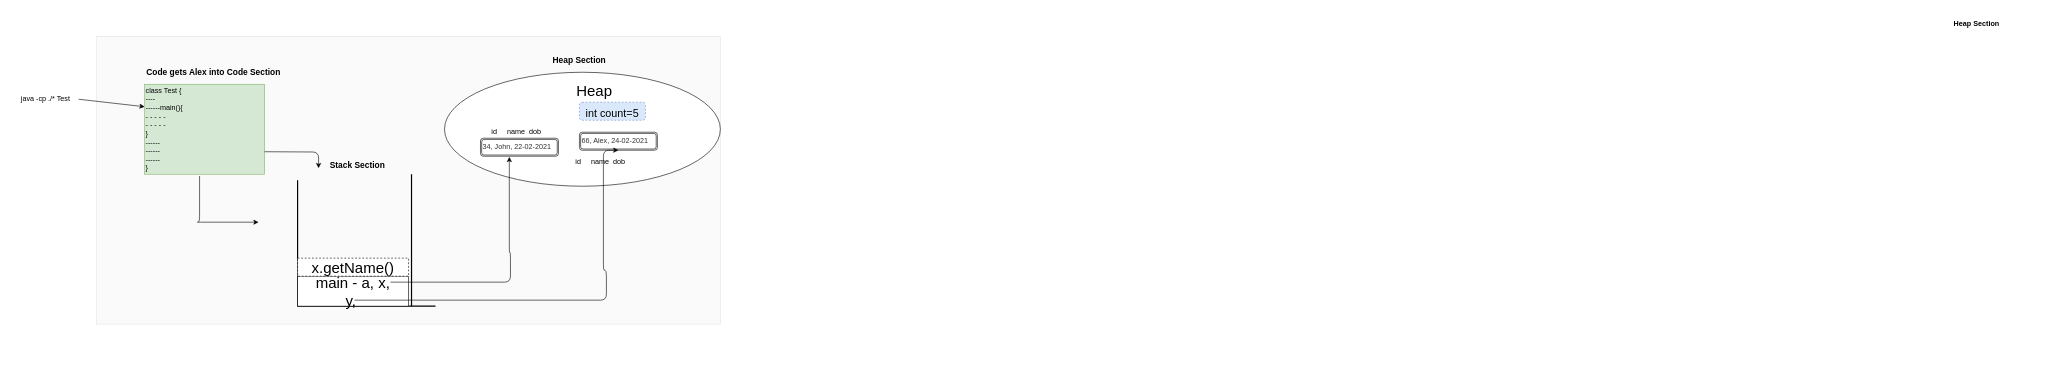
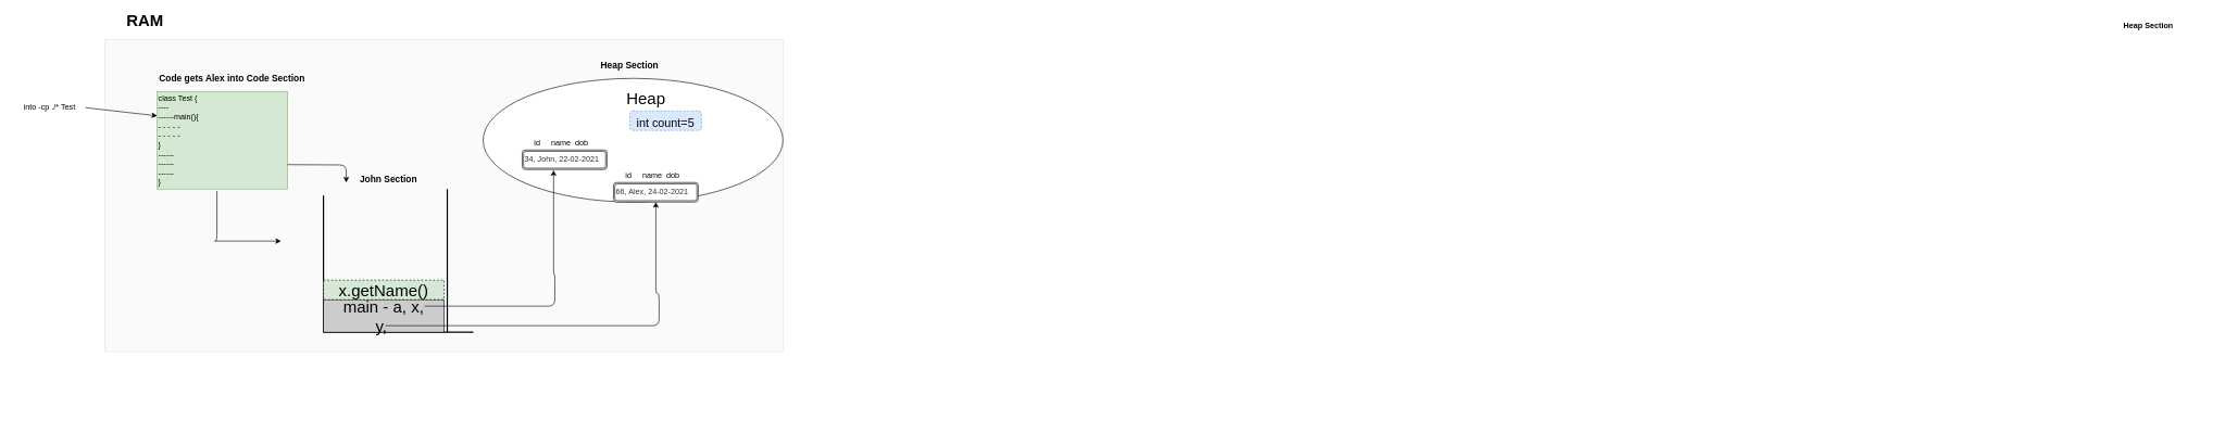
+ <mxCell id="16" value="RAM&amp;nbsp;" style="text;html=1;strokeColor=none;fillColor=none;align=center;verticalAlign=middle;whiteSpace=wrap;rounded=0;opacity=10;fontStyle=1;fontSize=25;" parent="1" vertex="1"><mxGeometry x="190" y="20" width="70" height="20" as="geometry" /></mxCell>
- <mxCell id="3" value="java -cp ./* Test" style="text;html=1;strokeColor=none;fillColor=none;align=center;verticalAlign=middle;whiteSpace=wrap;rounded=0;" parent="1" vertex="1"><mxGeometry x="20" y="150" width="110" height="30" as="geometry" /></mxCell>
+ <mxCell id="3" value="into -cp ./* Test" style="text;html=1;strokeColor=none;fillColor=none;align=center;verticalAlign=middle;whiteSpace=wrap;rounded=0;" parent="1" vertex="1"><mxGeometry x="20" y="150" width="110" height="30" as="geometry" /></mxCell>
- <mxCell id="20" value="66, Alex, 24-02-2021" style="shape=ext;double=1;rounded=1;whiteSpace=wrap;html=1;align=left;fontColor=#333333;fillColor=#FFFFFF;" parent="1" vertex="1"><mxGeometry x="965" y="220" width="130" height="30" as="geometry" /></mxCell>
+ <mxCell id="20" value="66, Alex, 24-02-2021" style="shape=ext;double=1;rounded=1;whiteSpace=wrap;html=1;align=left;fontColor=#333333;fillColor=#FFFFFF;" parent="1" vertex="1"><mxGeometry x="940" y="280" width="130" height="30" as="geometry" /></mxCell>
- <mxCell id="13" value="Stack Section" style="text;html=1;strokeColor=none;fillColor=none;align=center;verticalAlign=middle;whiteSpace=wrap;rounded=0;fontStyle=1;fontSize=14;" parent="1" vertex="1"><mxGeometry x="480" y="265" width="230" height="20" as="geometry" /></mxCell>
+ <mxCell id="13" value="John Section" style="text;html=1;strokeColor=none;fillColor=none;align=center;verticalAlign=middle;whiteSpace=wrap;rounded=0;fontStyle=1;fontSize=14;" parent="1" vertex="1"><mxGeometry x="480" y="265" width="230" height="20" as="geometry" /></mxCell>
- <mxCell id="23" value="x.getName()" style="rounded=0;whiteSpace=wrap;html=1;dashed=1;strokeColor=#000000;fillColor=#FFFFFF;fontSize=25;" parent="1" vertex="1"><mxGeometry x="495" y="430" width="185" height="30" as="geometry" /></mxCell>
+ <mxCell id="23" value="x.getName()" style="rounded=0;whiteSpace=wrap;html=1;dashed=1;strokeColor=#000000;fillColor=#d5e8d4;fontSize=25;" parent="1" vertex="1"><mxGeometry x="495" y="430" width="185" height="30" as="geometry" /></mxCell>
- <mxCell id="17" value="main - a, x, &lt;br&gt;y,&amp;nbsp;" style="rounded=0;whiteSpace=wrap;html=1;fontSize=25;fillColor=#FFFFFF;" parent="1" vertex="1"><mxGeometry x="495" y="460" width="185" height="50" as="geometry" /></mxCell>
+ <mxCell id="17" value="main - a, x, &lt;br&gt;y,&amp;nbsp;" style="rounded=0;whiteSpace=wrap;html=1;fontSize=25;fillColor=#cccccc;" parent="1" vertex="1"><mxGeometry x="495" y="460" width="185" height="50" as="geometry" /></mxCell>
